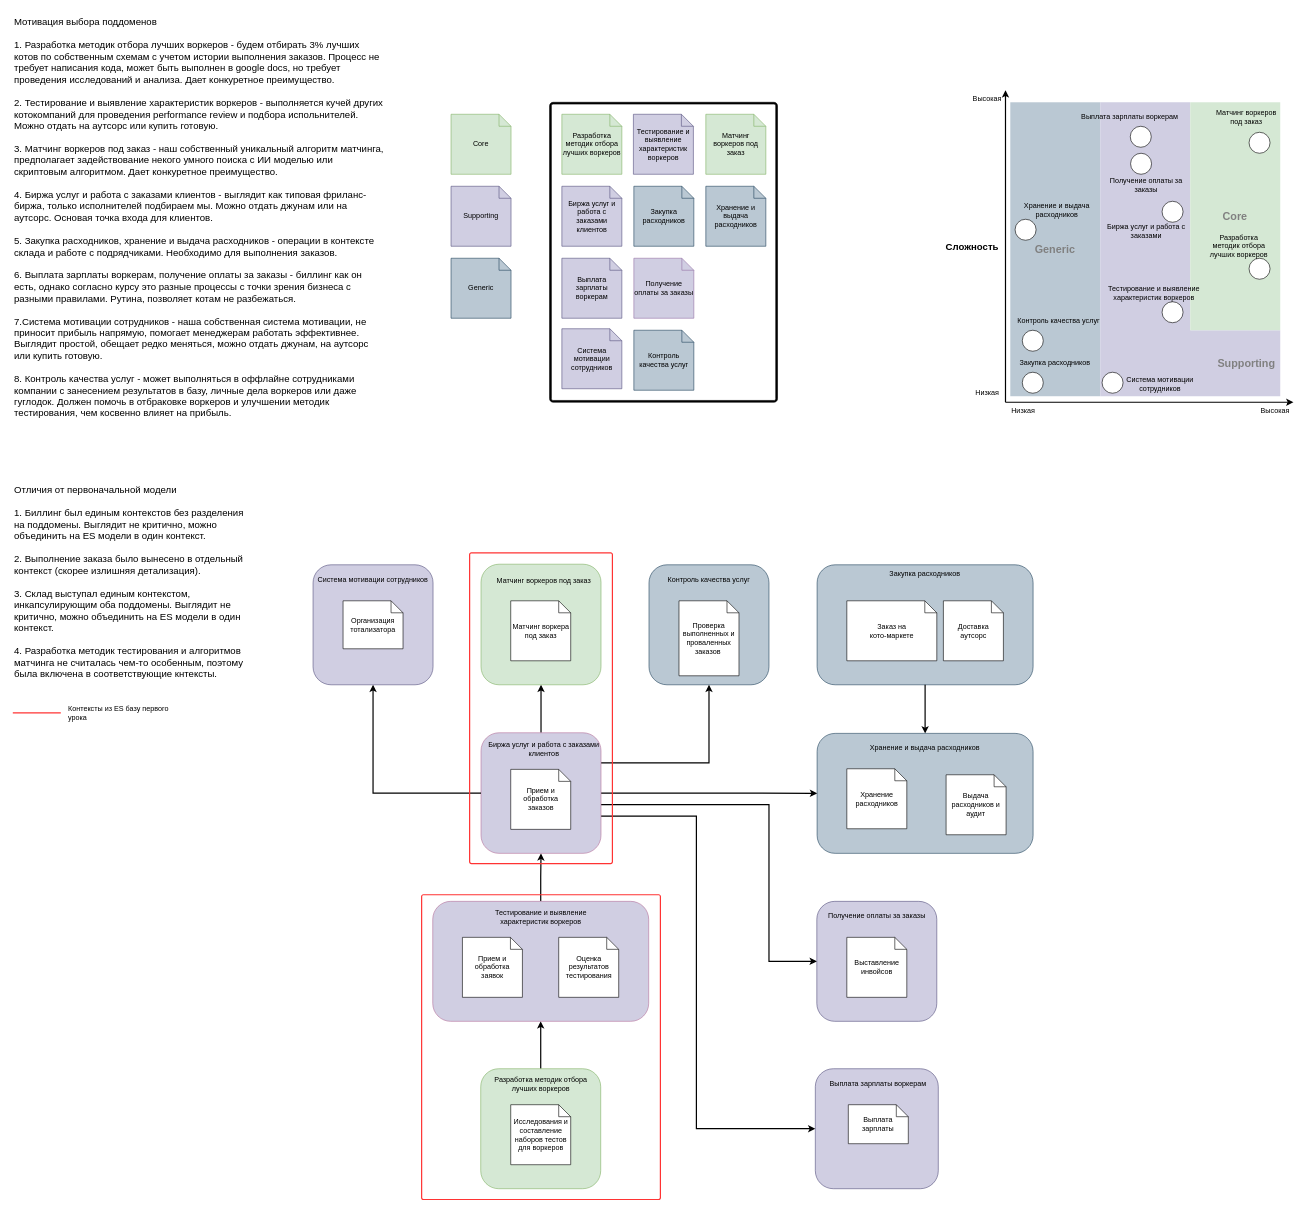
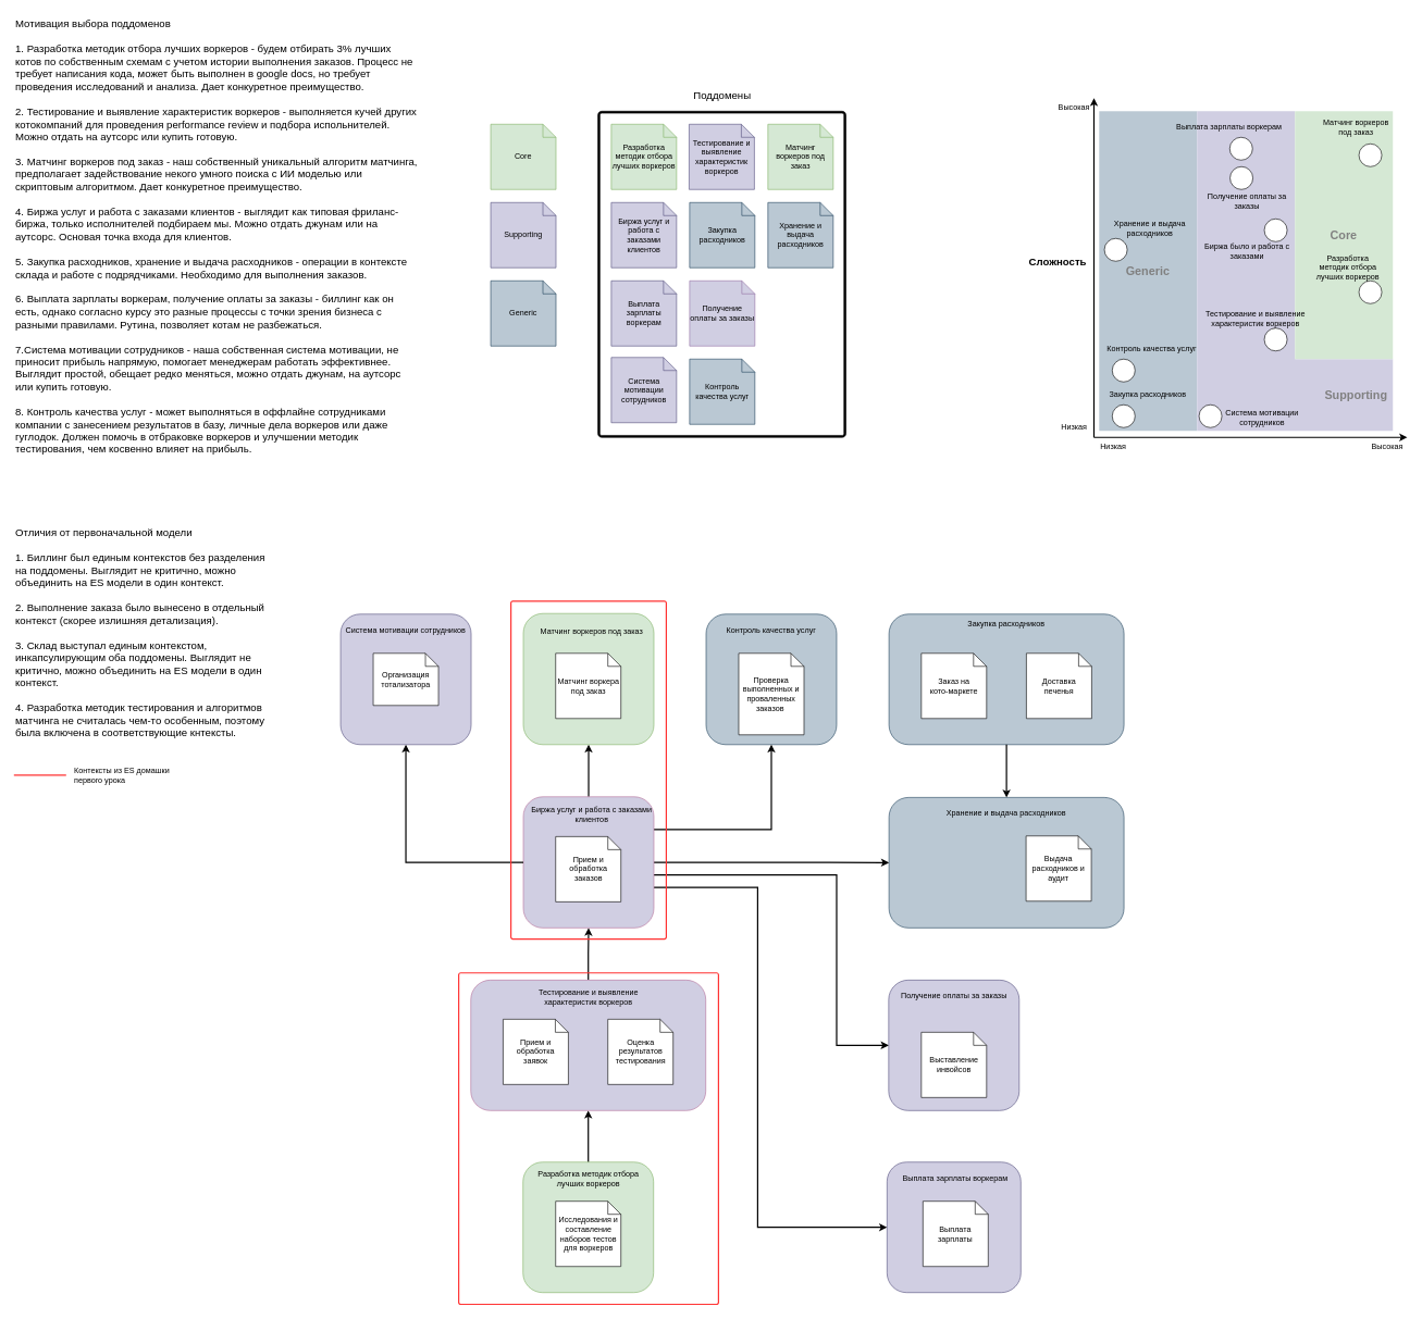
+ <mxCell id="9" value="Поддомены" style="text;html=1;strokeColor=none;fillColor=none;align=center;verticalAlign=middle;whiteSpace=wrap;rounded=0;fontSize=16;" parent="1" vertex="1"><mxGeometry x="1055.5" y="130" width="99.5" height="30" as="geometry" /></mxCell>
- <mxCell id="37" value="Биржа услуг и работа с заказами" style="text;html=1;strokeColor=none;fillColor=none;align=center;verticalAlign=middle;whiteSpace=wrap;rounded=0;" parent="1" vertex="1"><mxGeometry x="1828.5" y="370" width="162" height="30" as="geometry" /></mxCell>
+ <mxCell id="37" value="Биржа было и работа с заказами" style="text;html=1;strokeColor=none;fillColor=none;align=center;verticalAlign=middle;whiteSpace=wrap;rounded=0;" parent="1" vertex="1"><mxGeometry x="1828.5" y="370" width="162" height="30" as="geometry" /></mxCell>
- <mxCell id="16" value="Сложность" style="text;html=1;strokeColor=none;fillColor=none;align=center;verticalAlign=middle;whiteSpace=wrap;rounded=0;fontSize=16;fontStyle=1" parent="1" vertex="1"><mxGeometry x="1565.25" y="390" width="110" height="40" as="geometry" /></mxCell>
+ <mxCell id="16" value="Сложность" style="text;html=1;strokeColor=none;fillColor=none;align=center;verticalAlign=middle;whiteSpace=wrap;rounded=0;fontSize=16;fontStyle=1" parent="1" vertex="1"><mxGeometry x="1565.25" y="380" width="110" height="40" as="geometry" /></mxCell>
- <mxCell id="49" value="Заказ на &lt;br&gt;кото-маркете" style="shape=note;size=20;whiteSpace=wrap;html=1;" parent="1" vertex="1"><mxGeometry x="1410.75" y="1001" width="150" height="100" as="geometry" /></mxCell>
+ <mxCell id="49" value="Заказ на &lt;br&gt;кото-маркете" style="shape=note;size=20;whiteSpace=wrap;html=1;" parent="1" vertex="1"><mxGeometry x="1410.75" y="1001" width="100" height="100" as="geometry" /></mxCell>
- <mxCell id="53" value="Доставка аутсорс" style="shape=note;size=20;whiteSpace=wrap;html=1;" parent="1" vertex="1"><mxGeometry x="1571.75" y="1001" width="100" height="100" as="geometry" /></mxCell>
+ <mxCell id="53" value="Доставка печенья" style="shape=note;size=20;whiteSpace=wrap;html=1;" parent="1" vertex="1"><mxGeometry x="1571.75" y="1001" width="100" height="100" as="geometry" /></mxCell>
- <mxCell id="94" value="Контексты из ES базу первого урока" style="text;html=1;strokeColor=none;fillColor=none;align=left;verticalAlign=middle;whiteSpace=wrap;rounded=0;" parent="1" vertex="1"><mxGeometry x="110.5" y="1174" width="170" height="28" as="geometry" /></mxCell>
+ <mxCell id="94" value="Контексты из ES домашки первого урока" style="text;html=1;strokeColor=none;fillColor=none;align=left;verticalAlign=middle;whiteSpace=wrap;rounded=0;" parent="1" vertex="1"><mxGeometry x="110.5" y="1174" width="170" height="28" as="geometry" /></mxCell>
- <mxCell id="55" value="Хранение расходников" style="shape=note;size=20;whiteSpace=wrap;html=1;" parent="1" vertex="1"><mxGeometry x="1410.75" y="1281" width="100" height="100" as="geometry" /></mxCell>
- <mxCell id="56" value="Выдача расходников и аудит" style="shape=note;size=20;whiteSpace=wrap;html=1;" parent="1" vertex="1"><mxGeometry x="1576.25" y="1291" width="100" height="100" as="geometry" /></mxCell>
+ <mxCell id="56" value="Выдача расходников и аудит" style="shape=note;size=20;whiteSpace=wrap;html=1;" parent="1" vertex="1"><mxGeometry x="1571.25" y="1281" width="100" height="100" as="geometry" /></mxCell>
- <mxCell id="58" value="Выставление инвойсов" style="shape=note;size=20;whiteSpace=wrap;html=1;" parent="1" vertex="1"><mxGeometry x="1410.75" y="1562" width="100" height="100" as="geometry" /></mxCell>
+ <mxCell id="58" value="Выставление инвойсов" style="shape=note;size=20;whiteSpace=wrap;html=1;" parent="1" vertex="1"><mxGeometry x="1410.75" y="1582" width="100" height="100" as="geometry" /></mxCell>
- <mxCell id="61" value="Выплата зарплаты" style="shape=note;size=20;whiteSpace=wrap;html=1;" parent="1" vertex="1"><mxGeometry x="1413.25" y="1841" width="100" height="65" as="geometry" /></mxCell>
+ <mxCell id="61" value="Выплата зарплаты" style="shape=note;size=20;whiteSpace=wrap;html=1;" parent="1" vertex="1"><mxGeometry x="1413.25" y="1841" width="100" height="100" as="geometry" /></mxCell>
